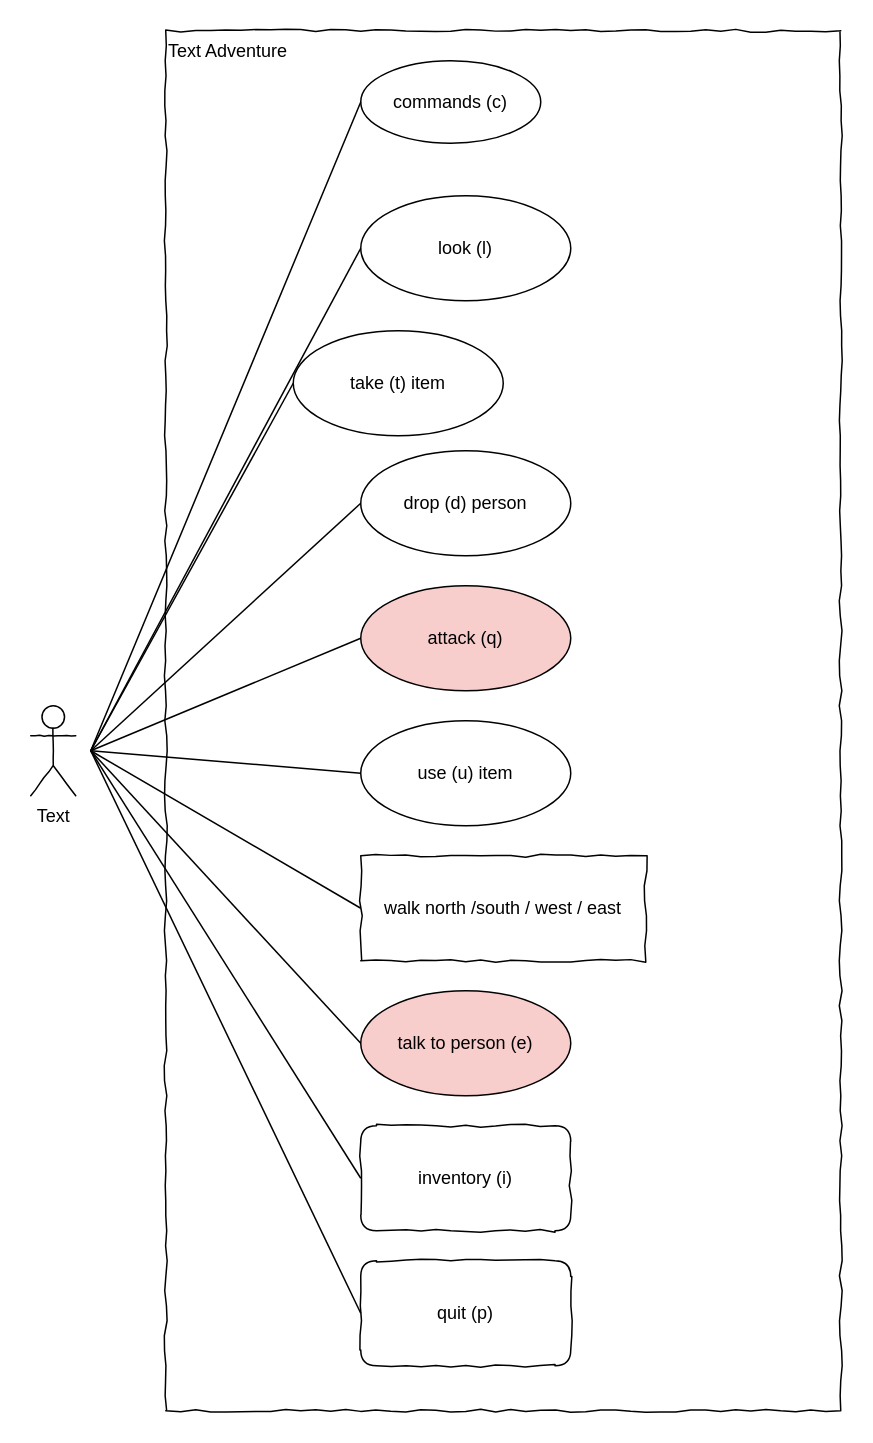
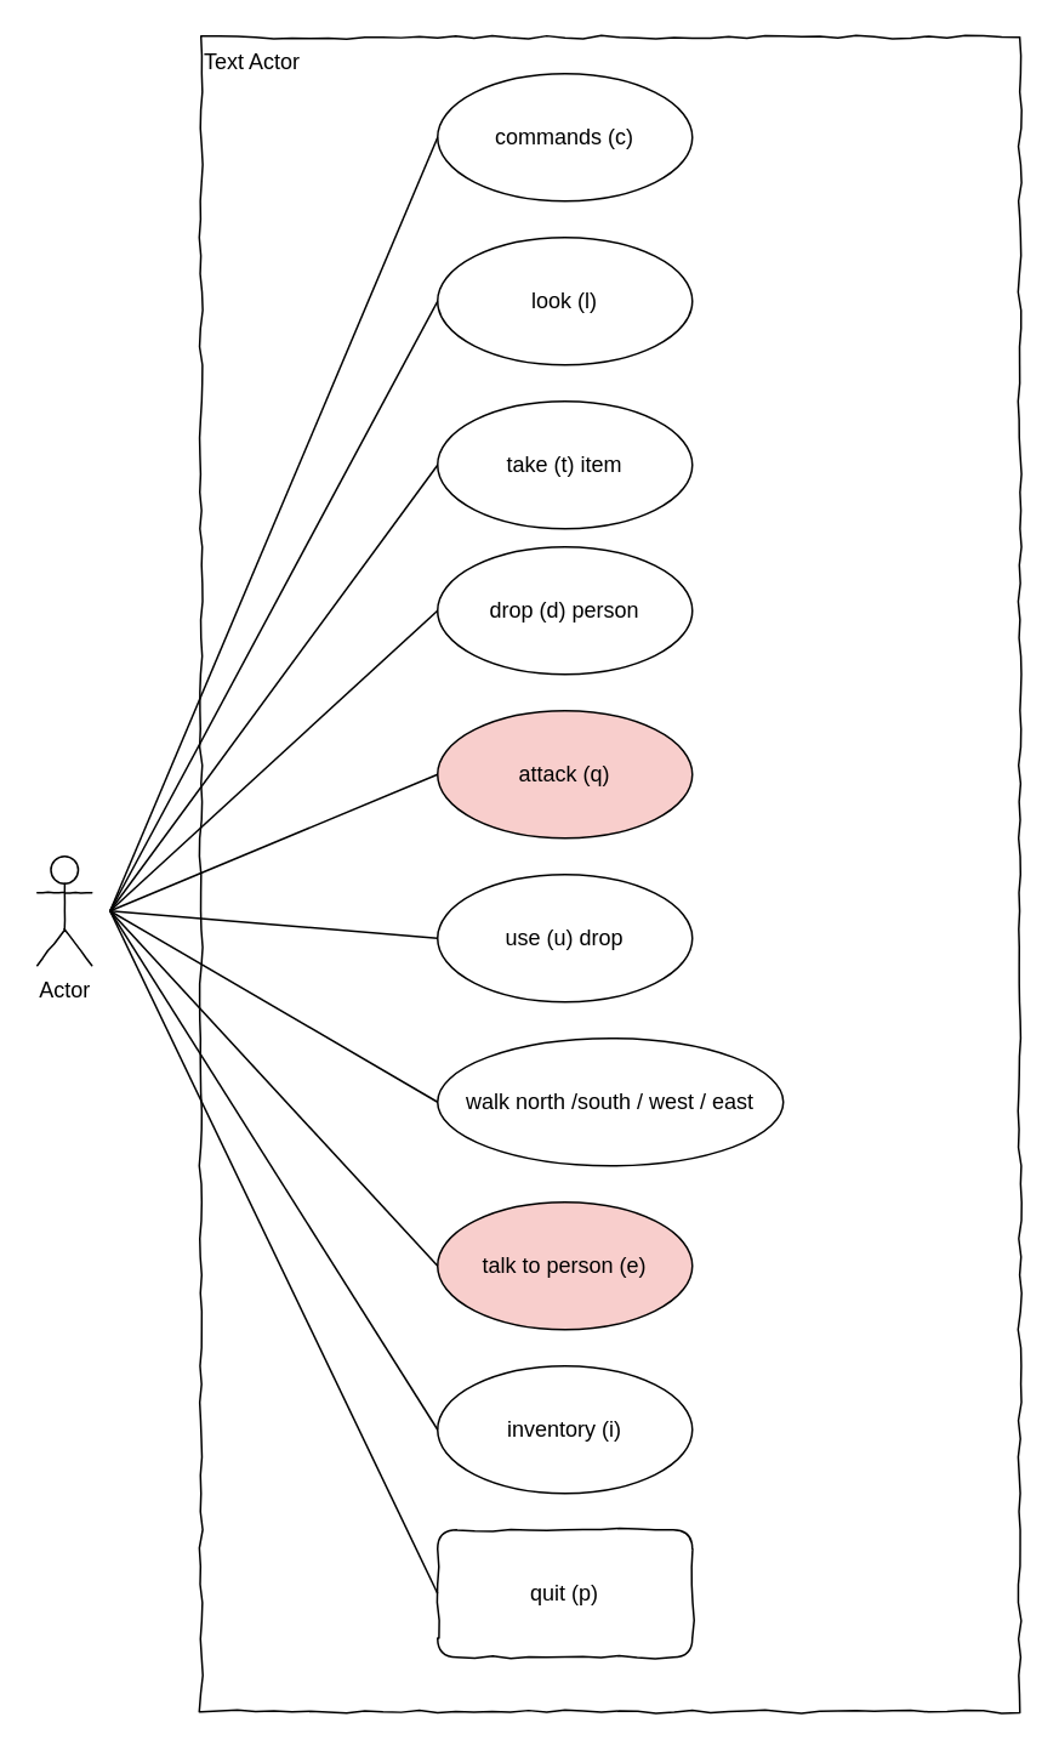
- <mxCell id="2" value="&lt;div style=&quot;text-align: left&quot;&gt;&lt;span&gt;Text Adventure&lt;/span&gt;&lt;/div&gt;" style="rounded=0;whiteSpace=wrap;html=1;shadow=0;glass=0;comic=1;strokeColor=#000000;labelPosition=center;verticalLabelPosition=middle;align=left;verticalAlign=top;absoluteArcSize=1;arcSize=50;" vertex="1" parent="1"><mxGeometry x="110" y="20" width="450" height="920" as="geometry" /></mxCell>
+ <mxCell id="2" value="&lt;div style=&quot;text-align: left&quot;&gt;&lt;span&gt;Text Actor&lt;/span&gt;&lt;/div&gt;" style="rounded=0;whiteSpace=wrap;html=1;shadow=0;glass=0;comic=1;strokeColor=#000000;labelPosition=center;verticalLabelPosition=middle;align=left;verticalAlign=top;absoluteArcSize=1;arcSize=50;" vertex="1" parent="1"><mxGeometry x="110" y="20" width="450" height="920" as="geometry" /></mxCell>
- <mxCell id="4" value="commands (c)" style="ellipse;whiteSpace=wrap;html=1;rounded=1;shadow=0;strokeWidth=1;comic=1;" vertex="1" parent="1"><mxGeometry x="240" y="40" width="120" height="55" as="geometry" /></mxCell>
+ <mxCell id="4" value="commands (c)" style="ellipse;whiteSpace=wrap;html=1;rounded=1;shadow=0;strokeWidth=1;comic=1;" vertex="1" parent="1"><mxGeometry x="240" y="40" width="140" height="70" as="geometry" /></mxCell>
- <mxCell id="7" value="take (t) item" style="ellipse;whiteSpace=wrap;html=1;rounded=1;shadow=0;strokeWidth=1;comic=1;" vertex="1" parent="1"><mxGeometry x="195" y="220" width="140" height="70" as="geometry" /></mxCell>
+ <mxCell id="7" value="take (t) item" style="ellipse;whiteSpace=wrap;html=1;rounded=1;shadow=0;strokeWidth=1;comic=1;" vertex="1" parent="1"><mxGeometry x="240" y="220" width="140" height="70" as="geometry" /></mxCell>
- <mxCell id="10" value="use (u) item" style="ellipse;whiteSpace=wrap;html=1;rounded=1;shadow=0;strokeWidth=1;comic=1;" vertex="1" parent="1"><mxGeometry x="240" y="480" width="140" height="70" as="geometry" /></mxCell>
+ <mxCell id="10" value="use (u) drop" style="ellipse;whiteSpace=wrap;html=1;rounded=1;shadow=0;strokeWidth=1;comic=1;" vertex="1" parent="1"><mxGeometry x="240" y="480" width="140" height="70" as="geometry" /></mxCell>
- <mxCell id="3" value="Text" style="shape=umlActor;verticalLabelPosition=bottom;labelBackgroundColor=#ffffff;verticalAlign=top;html=1;rounded=1;shadow=0;comic=1;strokeWidth=1;comic=1" vertex="1" parent="1"><mxGeometry x="20" y="470" width="30" height="60" as="geometry" /></mxCell>
+ <mxCell id="3" value="Actor" style="shape=umlActor;verticalLabelPosition=bottom;labelBackgroundColor=#ffffff;verticalAlign=top;html=1;rounded=1;shadow=0;comic=1;strokeWidth=1;comic=1" vertex="1" parent="1"><mxGeometry x="20" y="470" width="30" height="60" as="geometry" /></mxCell>
- <mxCell id="11" value="walk north /south / west / east" style="whiteSpace=wrap;html=1;shadow=0;strokeWidth=1;comic=1;rounded=0;" vertex="1" parent="1"><mxGeometry x="240" y="570" width="190" height="70" as="geometry" /></mxCell>
+ <mxCell id="11" value="walk north /south / west / east" style="ellipse;whiteSpace=wrap;html=1;rounded=1;shadow=0;strokeWidth=1;comic=1;" vertex="1" parent="1"><mxGeometry x="240" y="570" width="190" height="70" as="geometry" /></mxCell>
- <mxCell id="6" value="inventory (i)" style="whiteSpace=wrap;html=1;shadow=0;strokeWidth=1;comic=1;rounded=1;" vertex="1" parent="1"><mxGeometry x="240" y="750" width="140" height="70" as="geometry" /></mxCell>
+ <mxCell id="6" value="inventory (i)" style="ellipse;whiteSpace=wrap;html=1;rounded=1;shadow=0;strokeWidth=1;comic=1;" vertex="1" parent="1"><mxGeometry x="240" y="750" width="140" height="70" as="geometry" /></mxCell>
